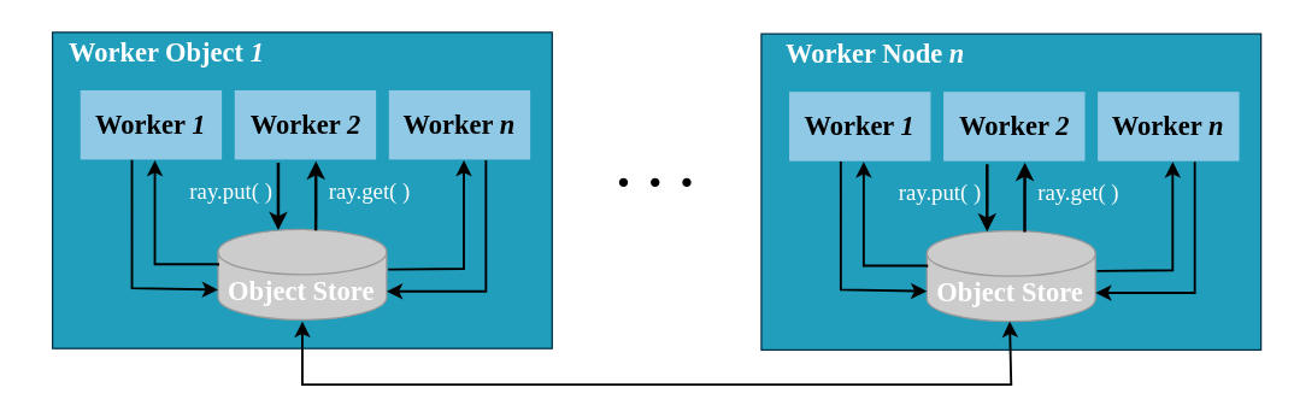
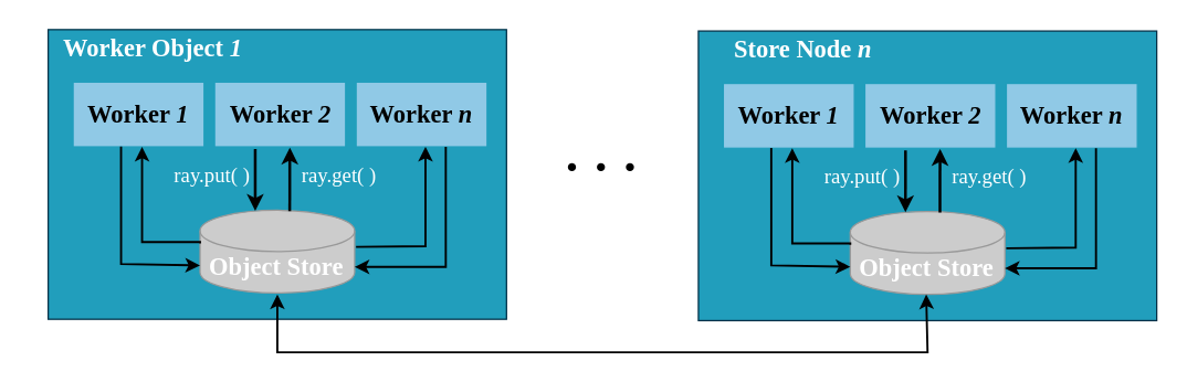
- <mxCell id="22" value="&lt;font color=&quot;#ffffff&quot; style=&quot;font-size: 18px;&quot; face=&quot;Times New Roman&quot;&gt;&lt;b&gt;Worker Node &lt;i&gt;n&lt;/i&gt;&lt;/b&gt;&lt;/font&gt;" style="text;html=1;strokeColor=none;fillColor=none;align=center;verticalAlign=middle;whiteSpace=wrap;rounded=0;" vertex="1" parent="1"><mxGeometry x="491" y="21" width="180" height="30" as="geometry" /></mxCell>
+ <mxCell id="22" value="&lt;font color=&quot;#ffffff&quot; style=&quot;font-size: 18px;&quot; face=&quot;Times New Roman&quot;&gt;&lt;b&gt;Store Node &lt;i&gt;n&lt;/i&gt;&lt;/b&gt;&lt;/font&gt;" style="text;html=1;strokeColor=none;fillColor=none;align=center;verticalAlign=middle;whiteSpace=wrap;rounded=0;" vertex="1" parent="1"><mxGeometry x="491" y="21" width="180" height="30" as="geometry" /></mxCell>
